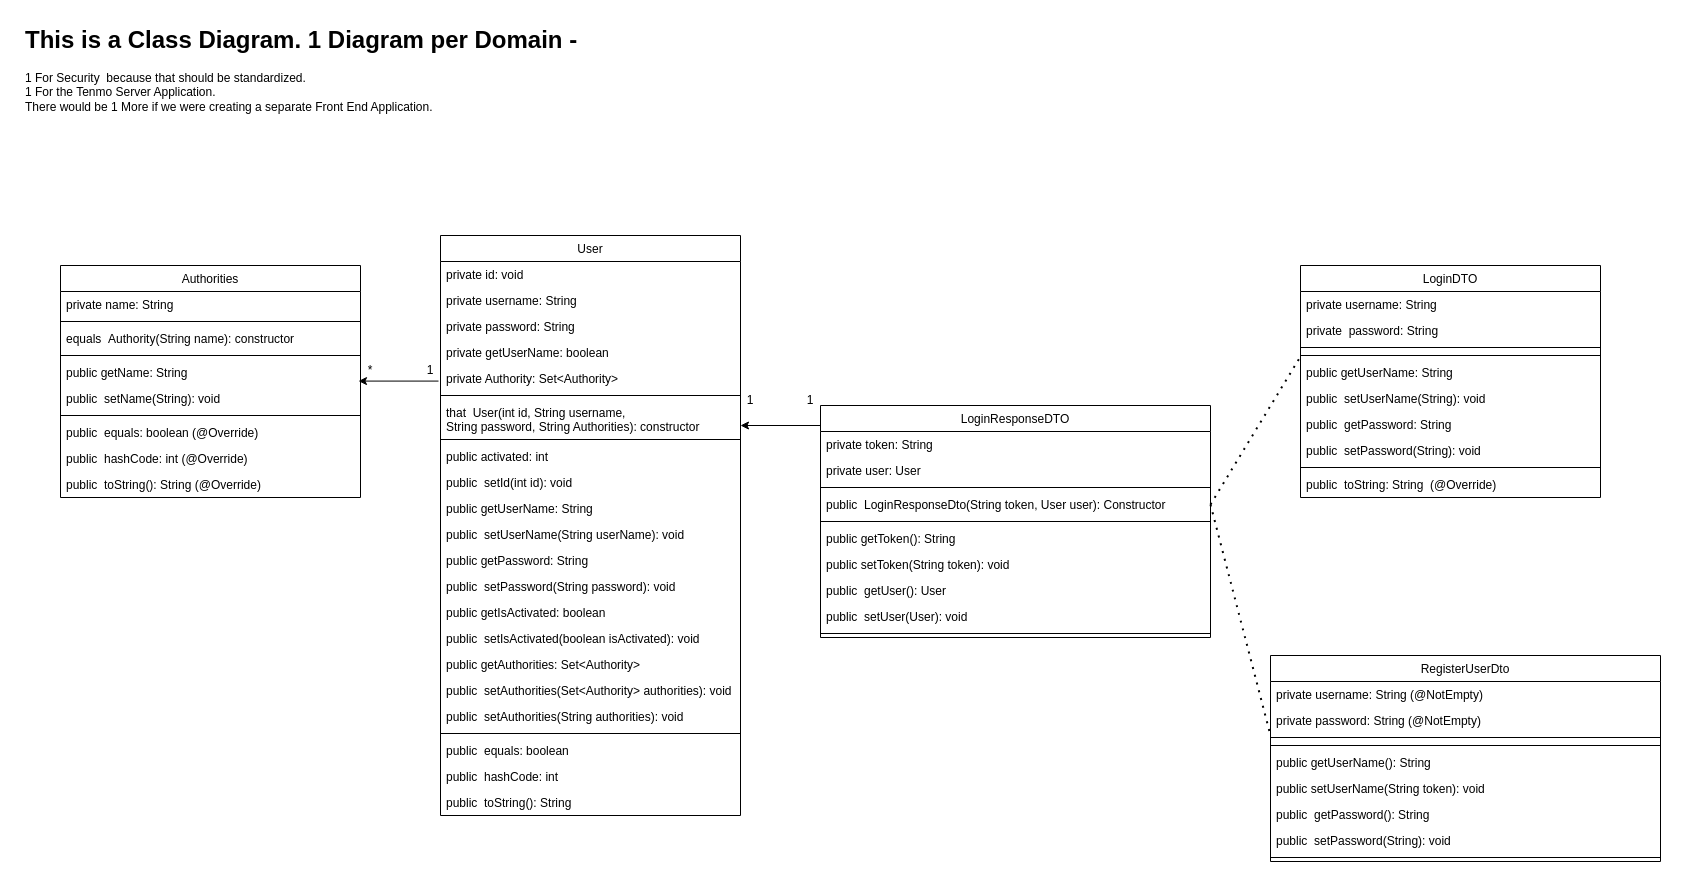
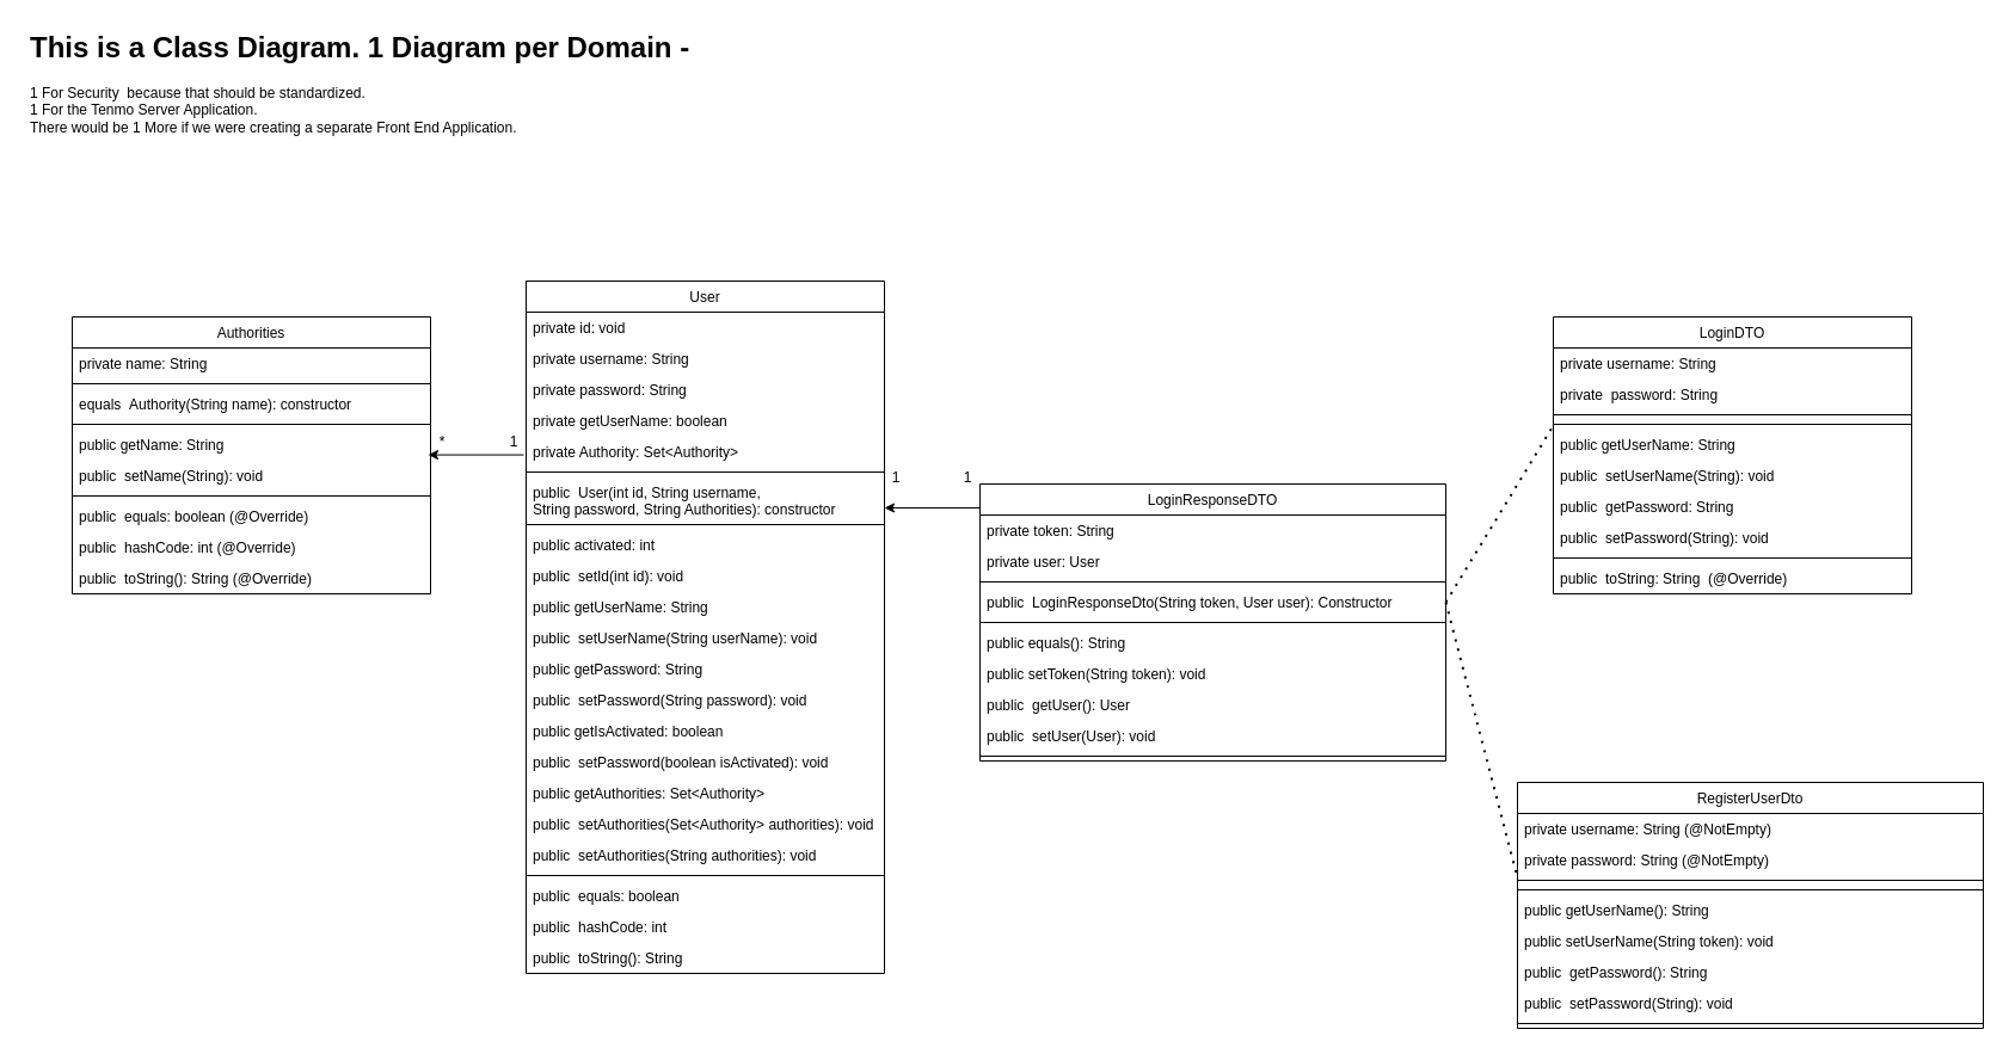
- <mxCell id="31" value="that  User(int id, String username, &#10;String password, String Authorities): constructor" style="text;strokeColor=none;fillColor=none;align=left;verticalAlign=top;spacingLeft=4;spacingRight=4;overflow=hidden;rotatable=0;points=[[0,0.5],[1,0.5]];portConstraint=eastwest;" parent="24" vertex="1"><mxGeometry y="164" width="300" height="36" as="geometry" /></mxCell>
+ <mxCell id="31" value="public  User(int id, String username, &#10;String password, String Authorities): constructor" style="text;strokeColor=none;fillColor=none;align=left;verticalAlign=top;spacingLeft=4;spacingRight=4;overflow=hidden;rotatable=0;points=[[0,0.5],[1,0.5]];portConstraint=eastwest;" parent="24" vertex="1"><mxGeometry y="164" width="300" height="36" as="geometry" /></mxCell>
- <mxCell id="54" value="public getToken(): String" style="text;strokeColor=none;fillColor=none;align=left;verticalAlign=top;spacingLeft=4;spacingRight=4;overflow=hidden;rotatable=0;points=[[0,0.5],[1,0.5]];portConstraint=eastwest;" parent="48" vertex="1"><mxGeometry y="120" width="390" height="26" as="geometry" /></mxCell>
+ <mxCell id="54" value="public equals(): String" style="text;strokeColor=none;fillColor=none;align=left;verticalAlign=top;spacingLeft=4;spacingRight=4;overflow=hidden;rotatable=0;points=[[0,0.5],[1,0.5]];portConstraint=eastwest;" parent="48" vertex="1"><mxGeometry y="120" width="390" height="26" as="geometry" /></mxCell>
- <mxCell id="40" value="public  setIsActivated(boolean isActivated): void" style="text;strokeColor=none;fillColor=none;align=left;verticalAlign=top;spacingLeft=4;spacingRight=4;overflow=hidden;rotatable=0;points=[[0,0.5],[1,0.5]];portConstraint=eastwest;" parent="24" vertex="1"><mxGeometry y="390" width="300" height="26" as="geometry" /></mxCell>
+ <mxCell id="40" value="public  setPassword(boolean isActivated): void" style="text;strokeColor=none;fillColor=none;align=left;verticalAlign=top;spacingLeft=4;spacingRight=4;overflow=hidden;rotatable=0;points=[[0,0.5],[1,0.5]];portConstraint=eastwest;" parent="24" vertex="1"><mxGeometry y="390" width="300" height="26" as="geometry" /></mxCell>
